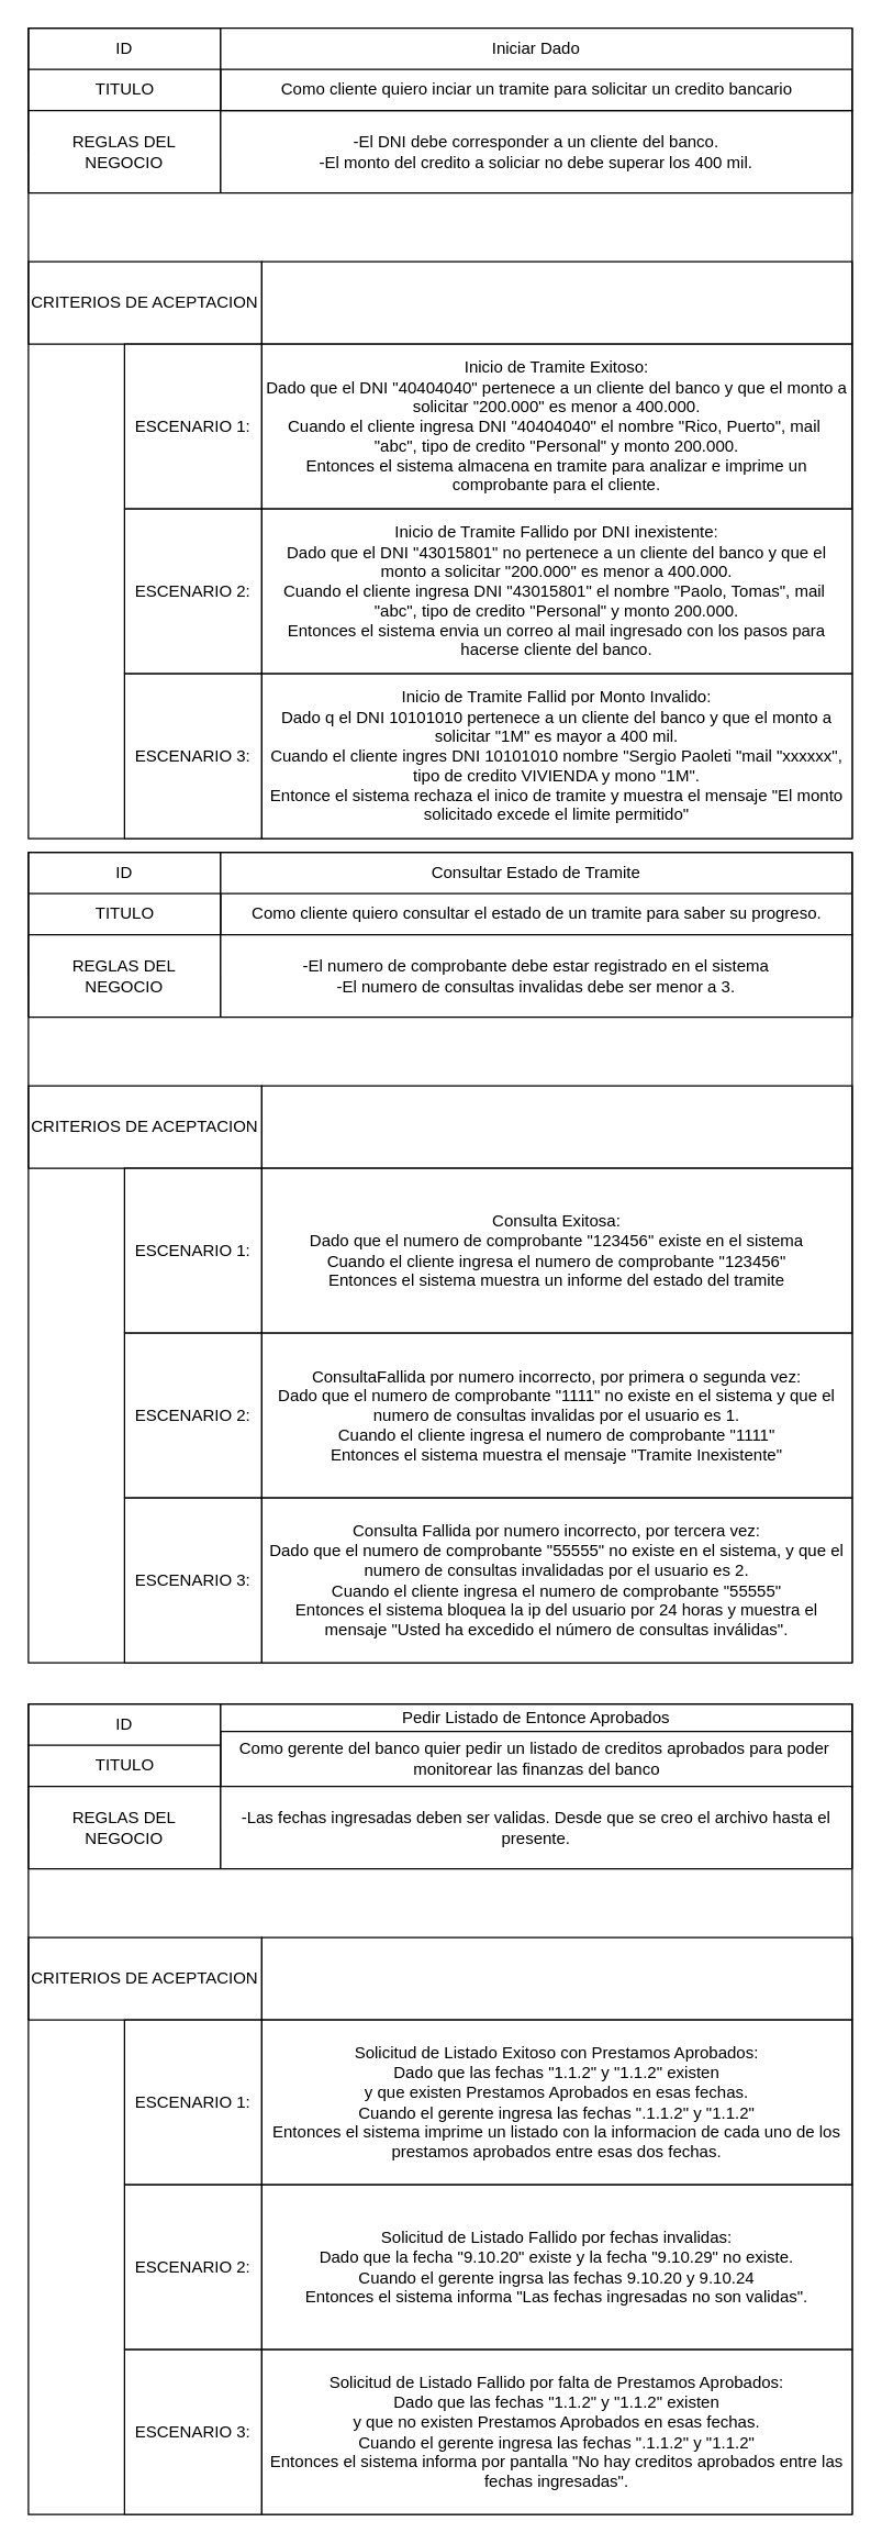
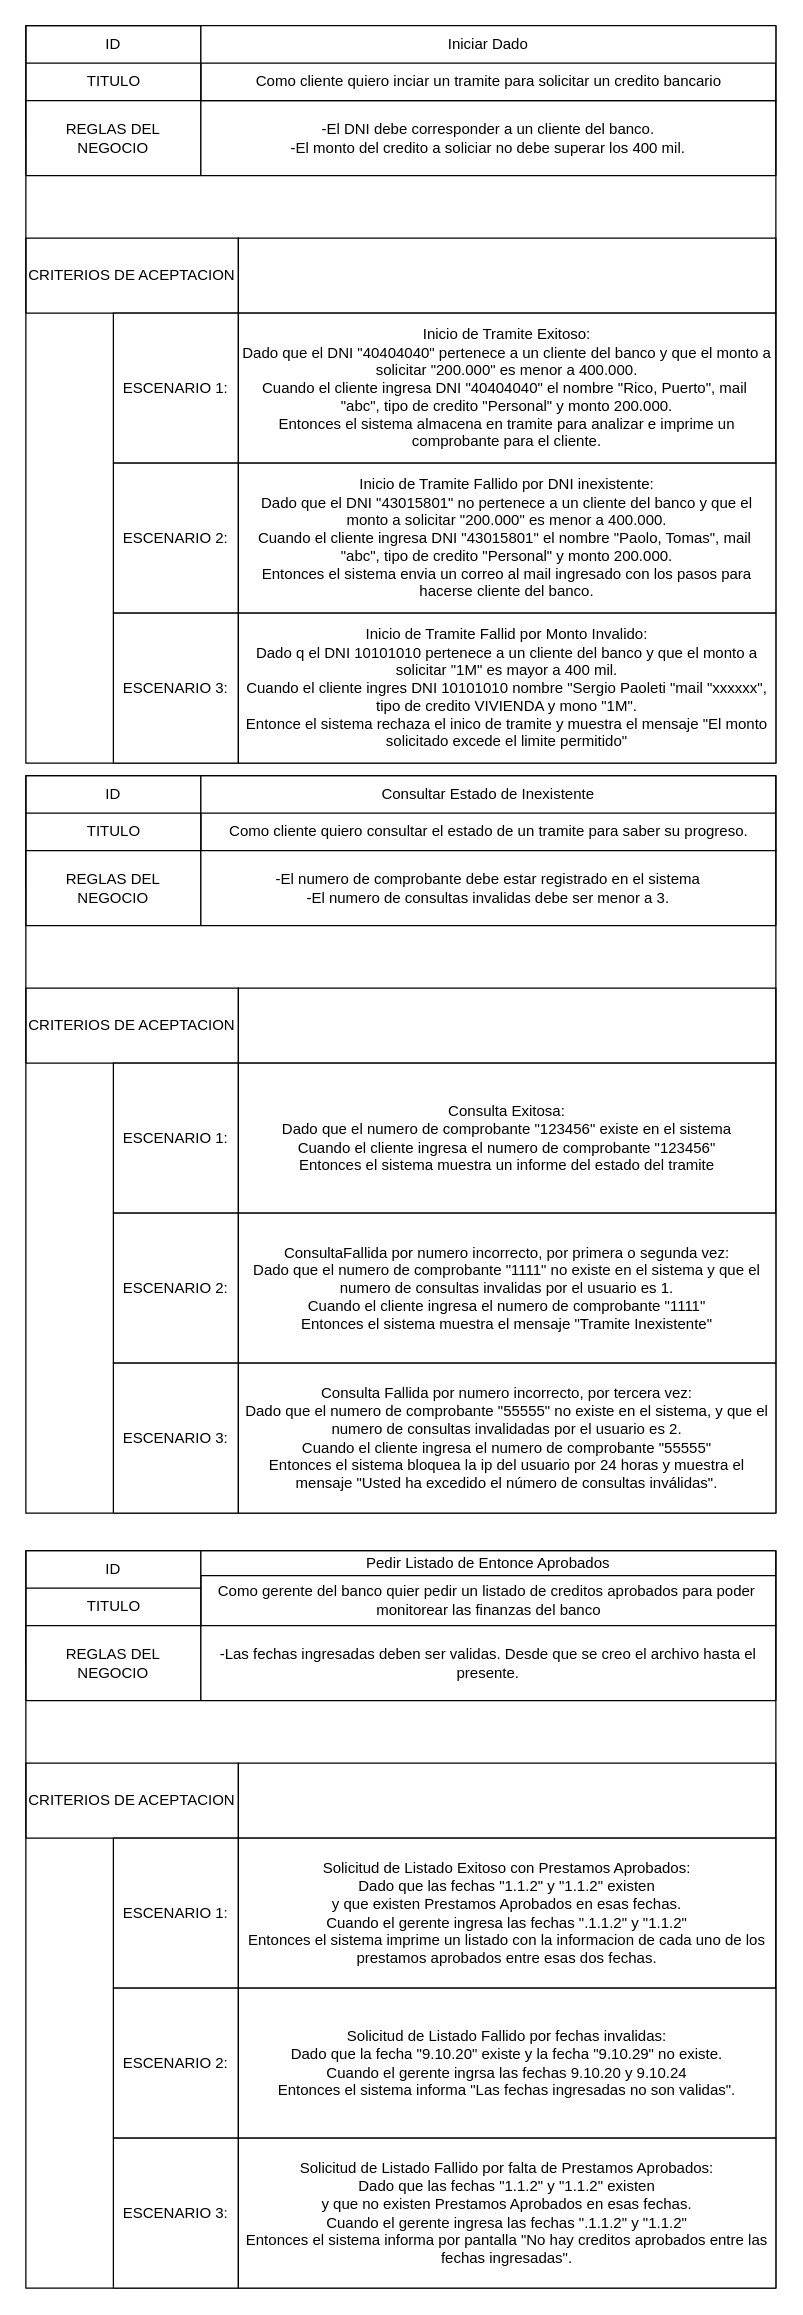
- <mxCell id="21" value="Consultar Estado de Tramite" style="swimlane;fontStyle=0;childLayout=stackLayout;horizontal=1;startSize=30;horizontalStack=0;resizeParent=1;resizeParentMax=0;resizeLast=0;collapsible=1;marginBottom=0;whiteSpace=wrap;html=1;" vertex="1" parent="1"><mxGeometry x="160" y="620" width="460" height="60" as="geometry" /></mxCell>
+ <mxCell id="21" value="Consultar Estado de Inexistente" style="swimlane;fontStyle=0;childLayout=stackLayout;horizontal=1;startSize=30;horizontalStack=0;resizeParent=1;resizeParentMax=0;resizeLast=0;collapsible=1;marginBottom=0;whiteSpace=wrap;html=1;" vertex="1" parent="1"><mxGeometry x="160" y="620" width="460" height="60" as="geometry" /></mxCell>
